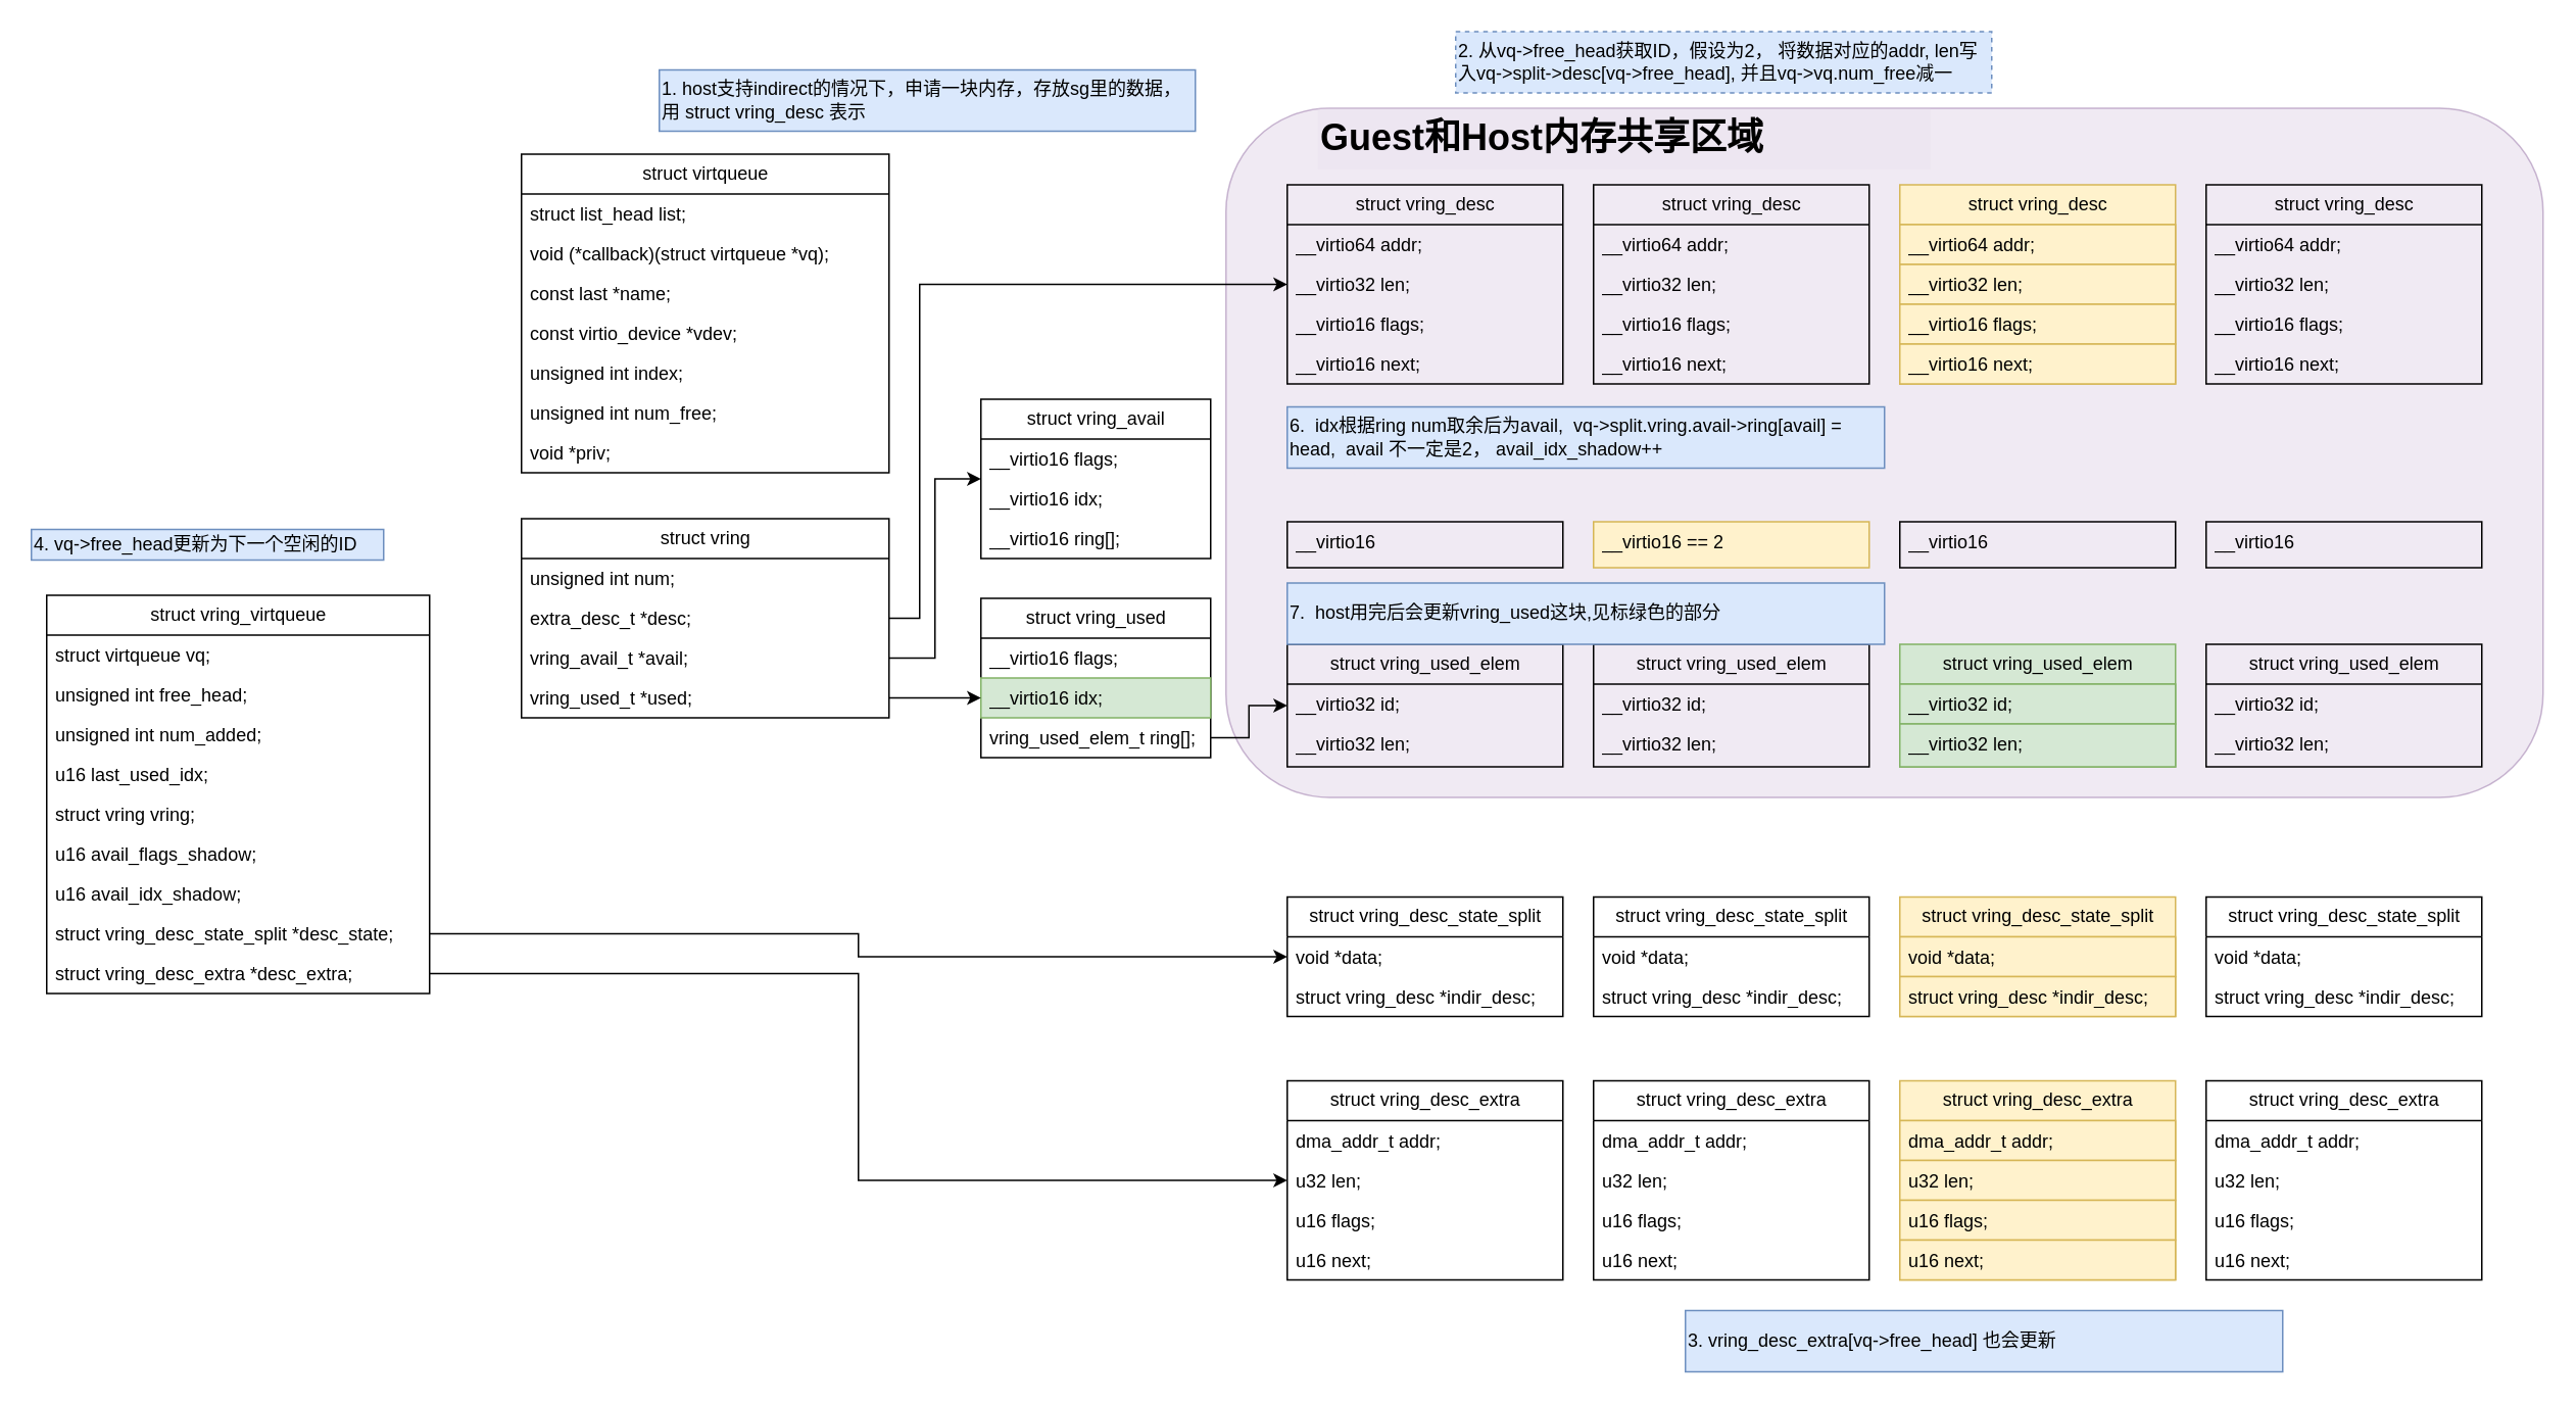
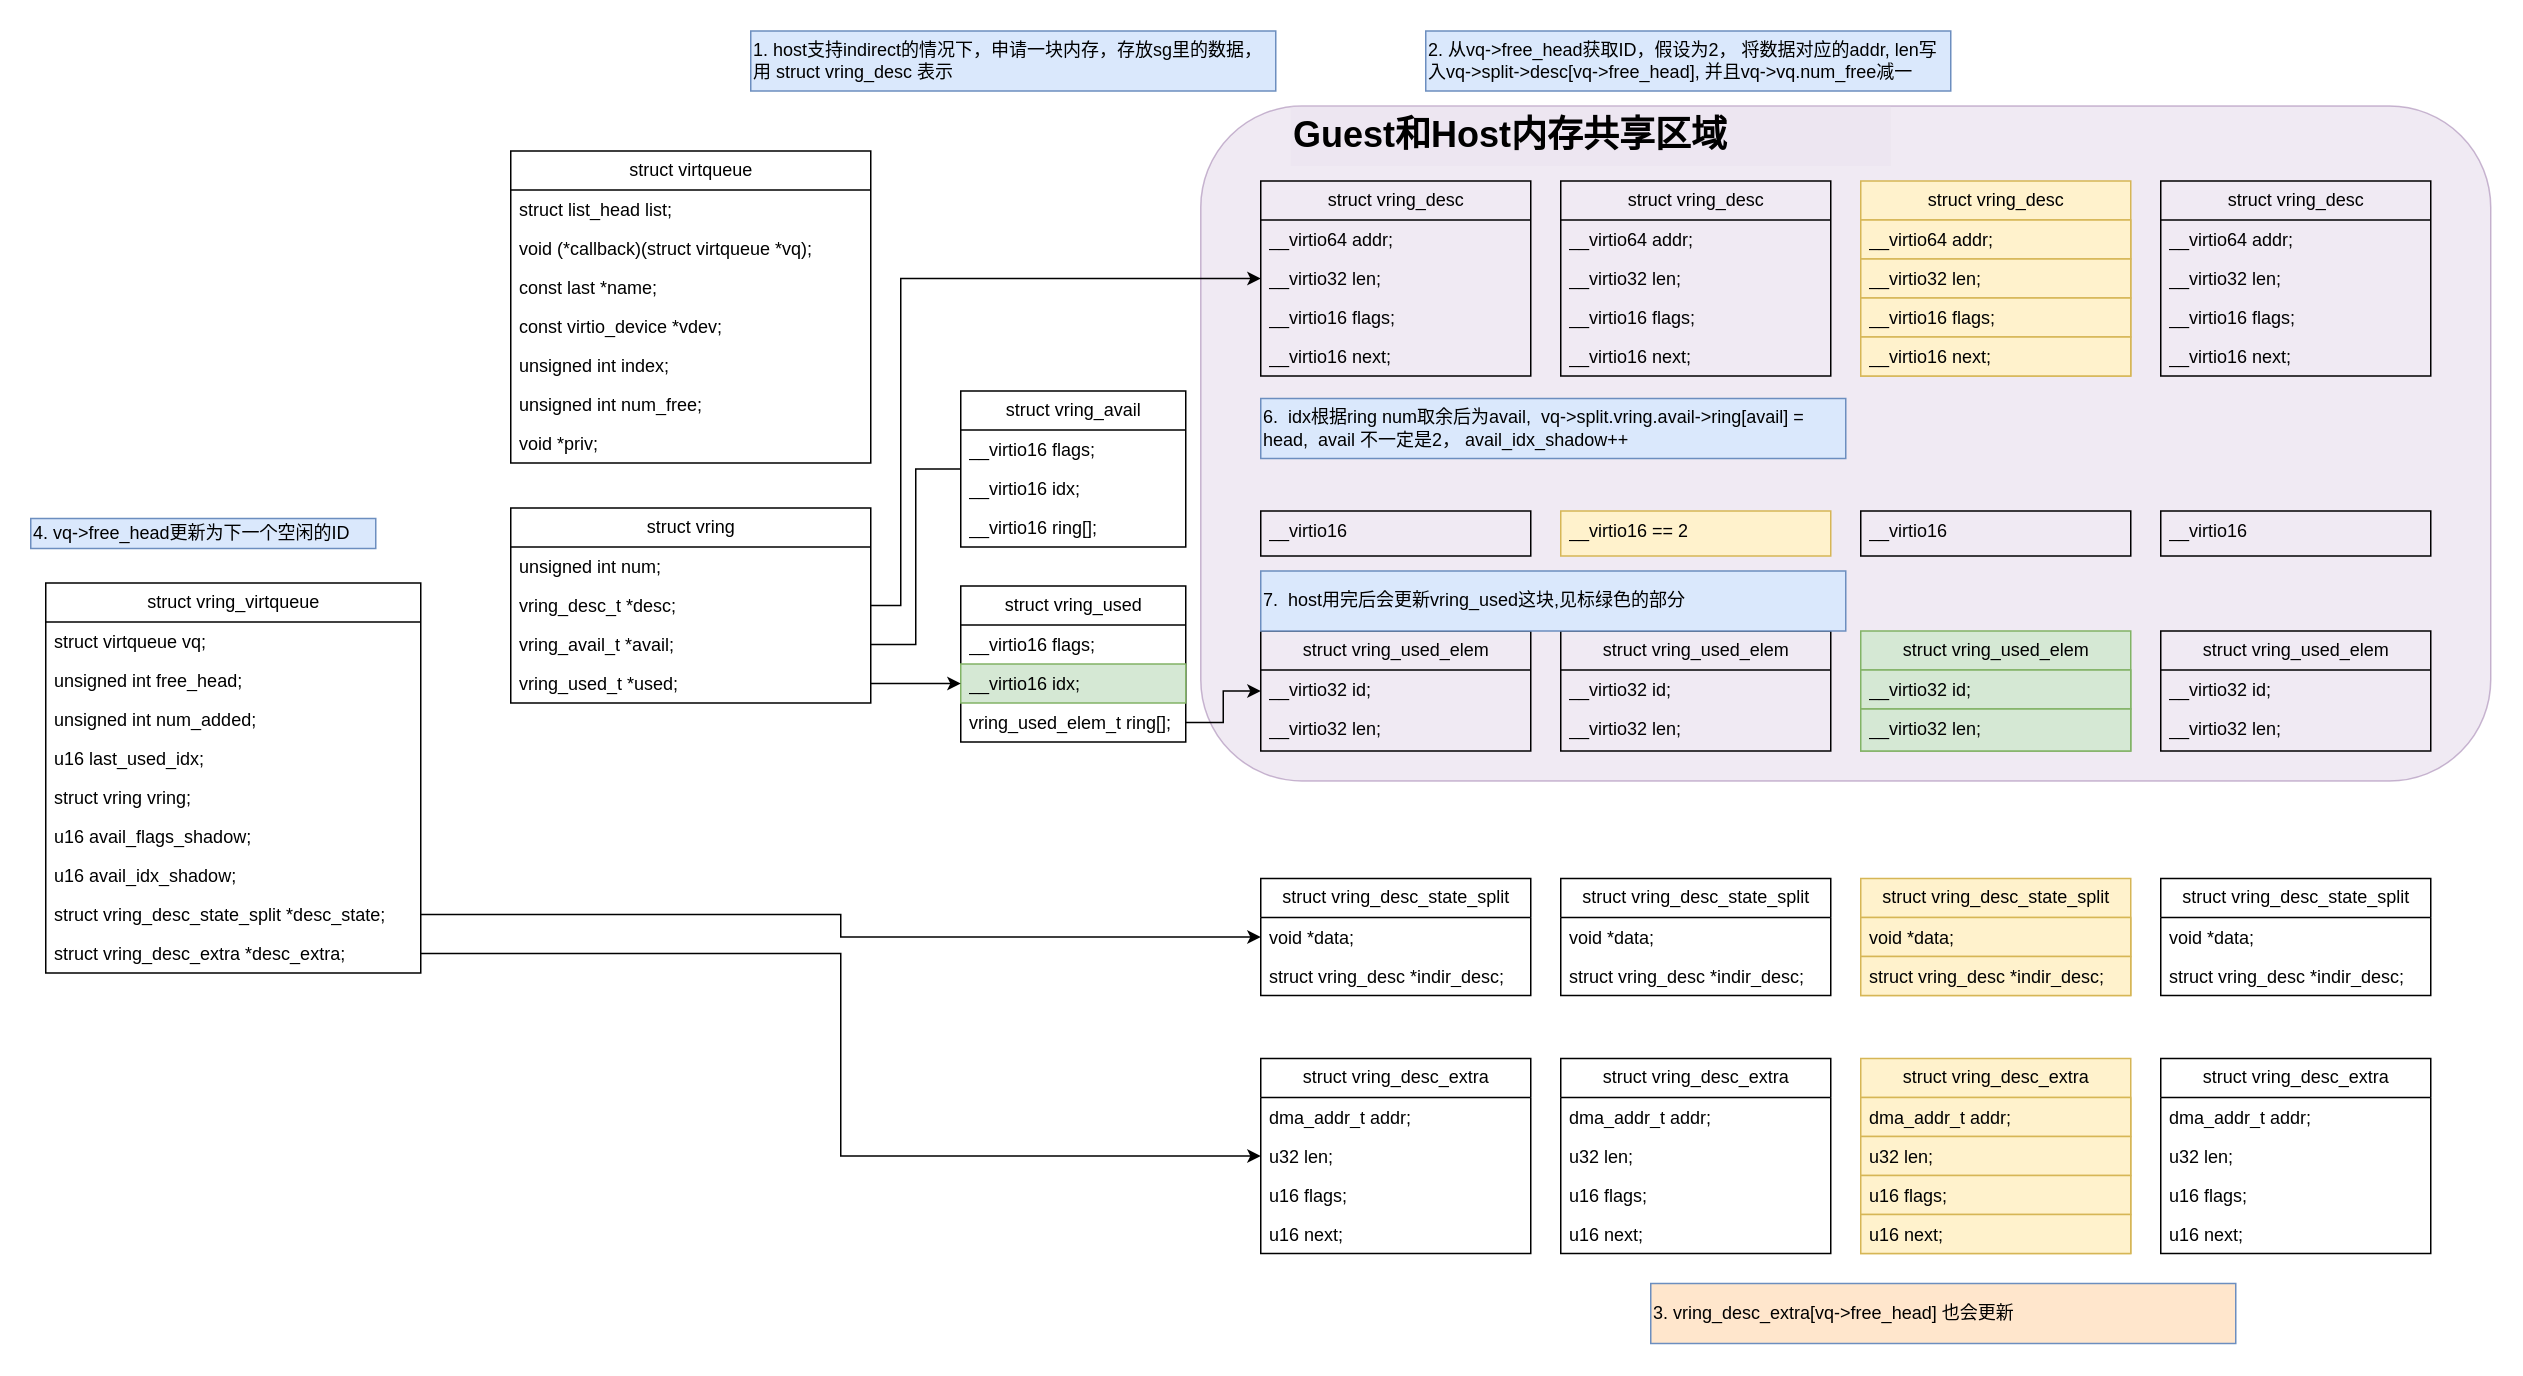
- <mxCell id="103" value="2. 从vq-&amp;gt;free_head获取ID，假设为2， 将数据对应的addr, len写入vq-&amp;gt;split-&amp;gt;desc[vq-&amp;gt;free_head], 并且vq-&amp;gt;vq.num_free减一&amp;nbsp; &amp;nbsp; &amp;nbsp;&amp;nbsp;" style="rounded=0;whiteSpace=wrap;html=1;align=left;fillColor=#dae8fc;strokeColor=#6c8ebf;dashed=1;" parent="1" vertex="1"><mxGeometry x="950" y="20" width="350" height="40" as="geometry" /></mxCell>
+ <mxCell id="103" value="2. 从vq-&amp;gt;free_head获取ID，假设为2， 将数据对应的addr, len写入vq-&amp;gt;split-&amp;gt;desc[vq-&amp;gt;free_head], 并且vq-&amp;gt;vq.num_free减一&amp;nbsp; &amp;nbsp; &amp;nbsp;&amp;nbsp;" style="rounded=0;whiteSpace=wrap;html=1;align=left;fillColor=#dae8fc;strokeColor=#6c8ebf;" parent="1" vertex="1"><mxGeometry x="950" y="20" width="350" height="40" as="geometry" /></mxCell>
- <mxCell id="104" value="1. host支持indirect的情况下，申请一块内存，存放sg里的数据， 用 struct vring_desc 表示" style="rounded=0;whiteSpace=wrap;html=1;align=left;fillColor=#dae8fc;strokeColor=#6c8ebf;" parent="1" vertex="1"><mxGeometry x="430" y="45" width="350" height="40" as="geometry" /></mxCell>
+ <mxCell id="104" value="1. host支持indirect的情况下，申请一块内存，存放sg里的数据， 用 struct vring_desc 表示" style="rounded=0;whiteSpace=wrap;html=1;align=left;fillColor=#dae8fc;strokeColor=#6c8ebf;" parent="1" vertex="1"><mxGeometry x="500" y="20" width="350" height="40" as="geometry" /></mxCell>
- <mxCell id="44" style="edgeStyle=orthogonalEdgeStyle;rounded=0;orthogonalLoop=1;jettySize=auto;html=1;entryX=0;entryY=0.5;entryDx=0;entryDy=0;" parent="1" source="24" target="31" edge="1"><mxGeometry relative="1" as="geometry" /></mxCell>
+ <mxCell id="44" style="edgeStyle=orthogonalEdgeStyle;rounded=0;orthogonalLoop=1;jettySize=auto;html=1;entryX=0;entryY=0.5;entryDx=0;entryDy=0;endArrow=none;" parent="1" source="24" target="31" edge="1"><mxGeometry relative="1" as="geometry" /></mxCell>
- <mxCell id="23" value="extra_desc_t *desc;" style="text;strokeColor=none;fillColor=none;align=left;verticalAlign=top;spacingLeft=4;spacingRight=4;overflow=hidden;rotatable=0;points=[[0,0.5],[1,0.5]];portConstraint=eastwest;whiteSpace=wrap;html=1;" parent="21" vertex="1"><mxGeometry y="52" width="240" height="26" as="geometry" /></mxCell>
+ <mxCell id="23" value="vring_desc_t *desc;" style="text;strokeColor=none;fillColor=none;align=left;verticalAlign=top;spacingLeft=4;spacingRight=4;overflow=hidden;rotatable=0;points=[[0,0.5],[1,0.5]];portConstraint=eastwest;whiteSpace=wrap;html=1;" parent="21" vertex="1"><mxGeometry y="52" width="240" height="26" as="geometry" /></mxCell>
- <mxCell id="105" value="3. vring_desc_extra[vq-&amp;gt;free_head] 也会更新" style="rounded=0;whiteSpace=wrap;html=1;align=left;fillColor=#dae8fc;strokeColor=#6c8ebf;" parent="1" vertex="1"><mxGeometry x="1100" y="855" width="390" height="40" as="geometry" /></mxCell>
+ <mxCell id="105" value="3. vring_desc_extra[vq-&amp;gt;free_head] 也会更新" style="rounded=0;whiteSpace=wrap;html=1;align=left;fillColor=#ffe6cc;strokeColor=#6c8ebf;" parent="1" vertex="1"><mxGeometry x="1100" y="855" width="390" height="40" as="geometry" /></mxCell>
